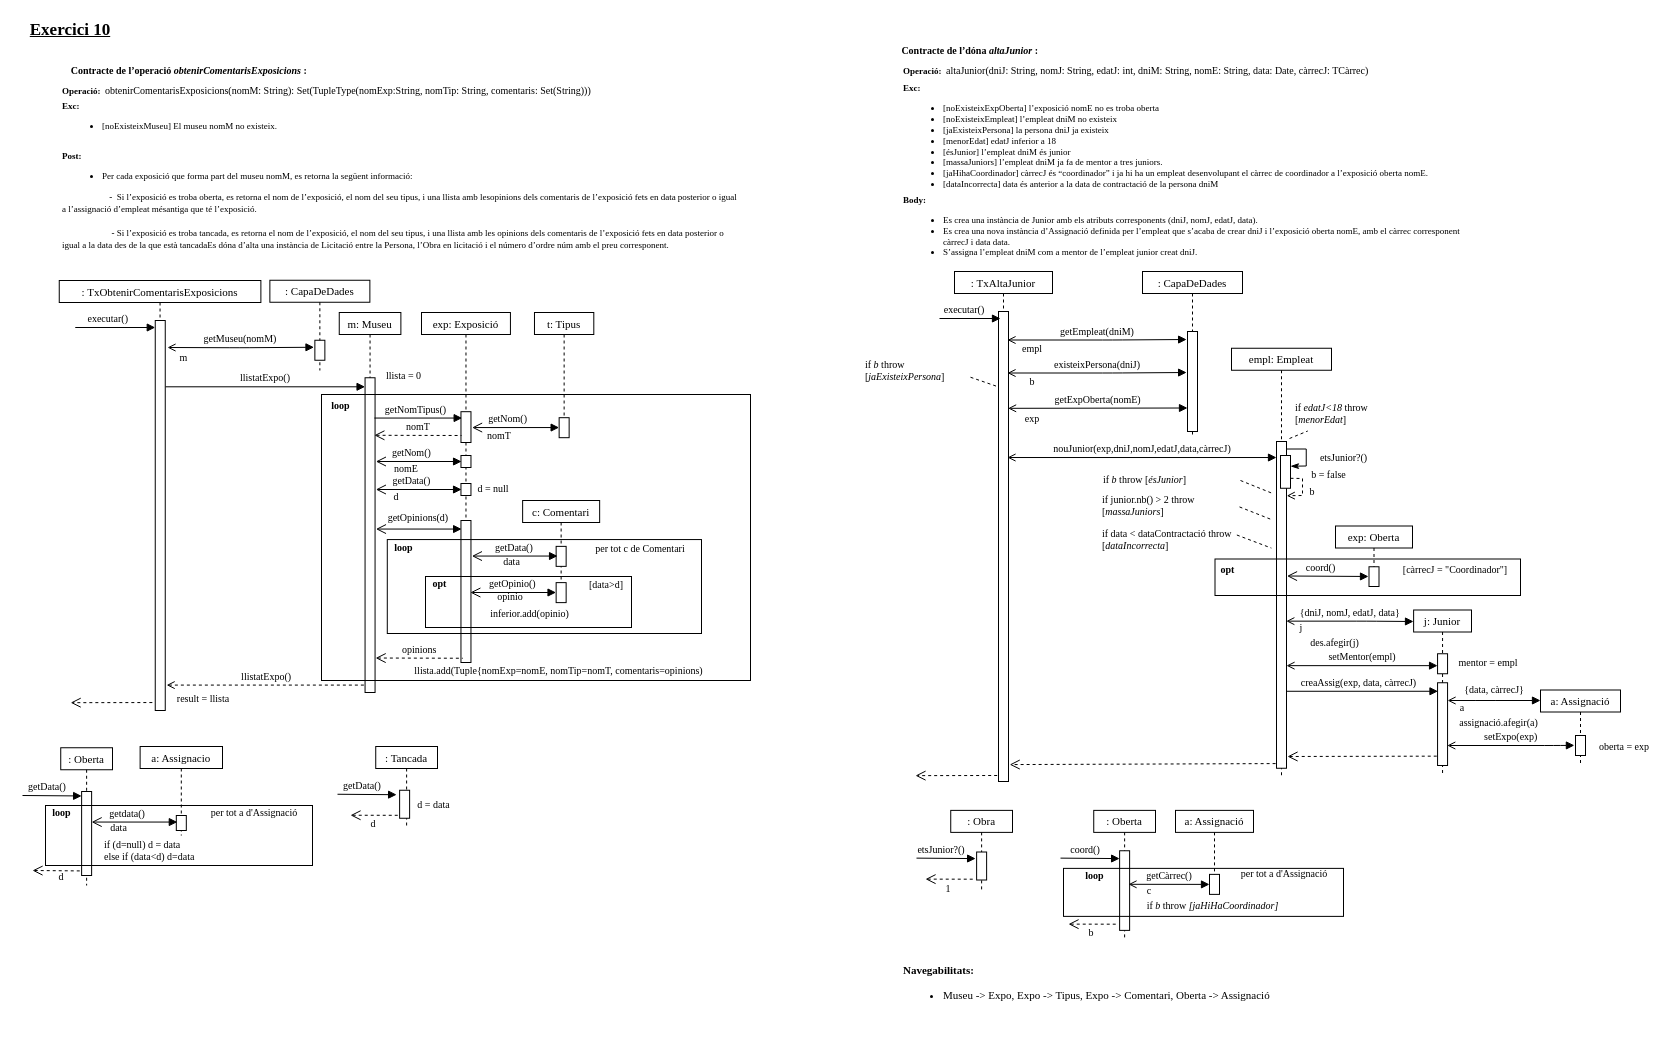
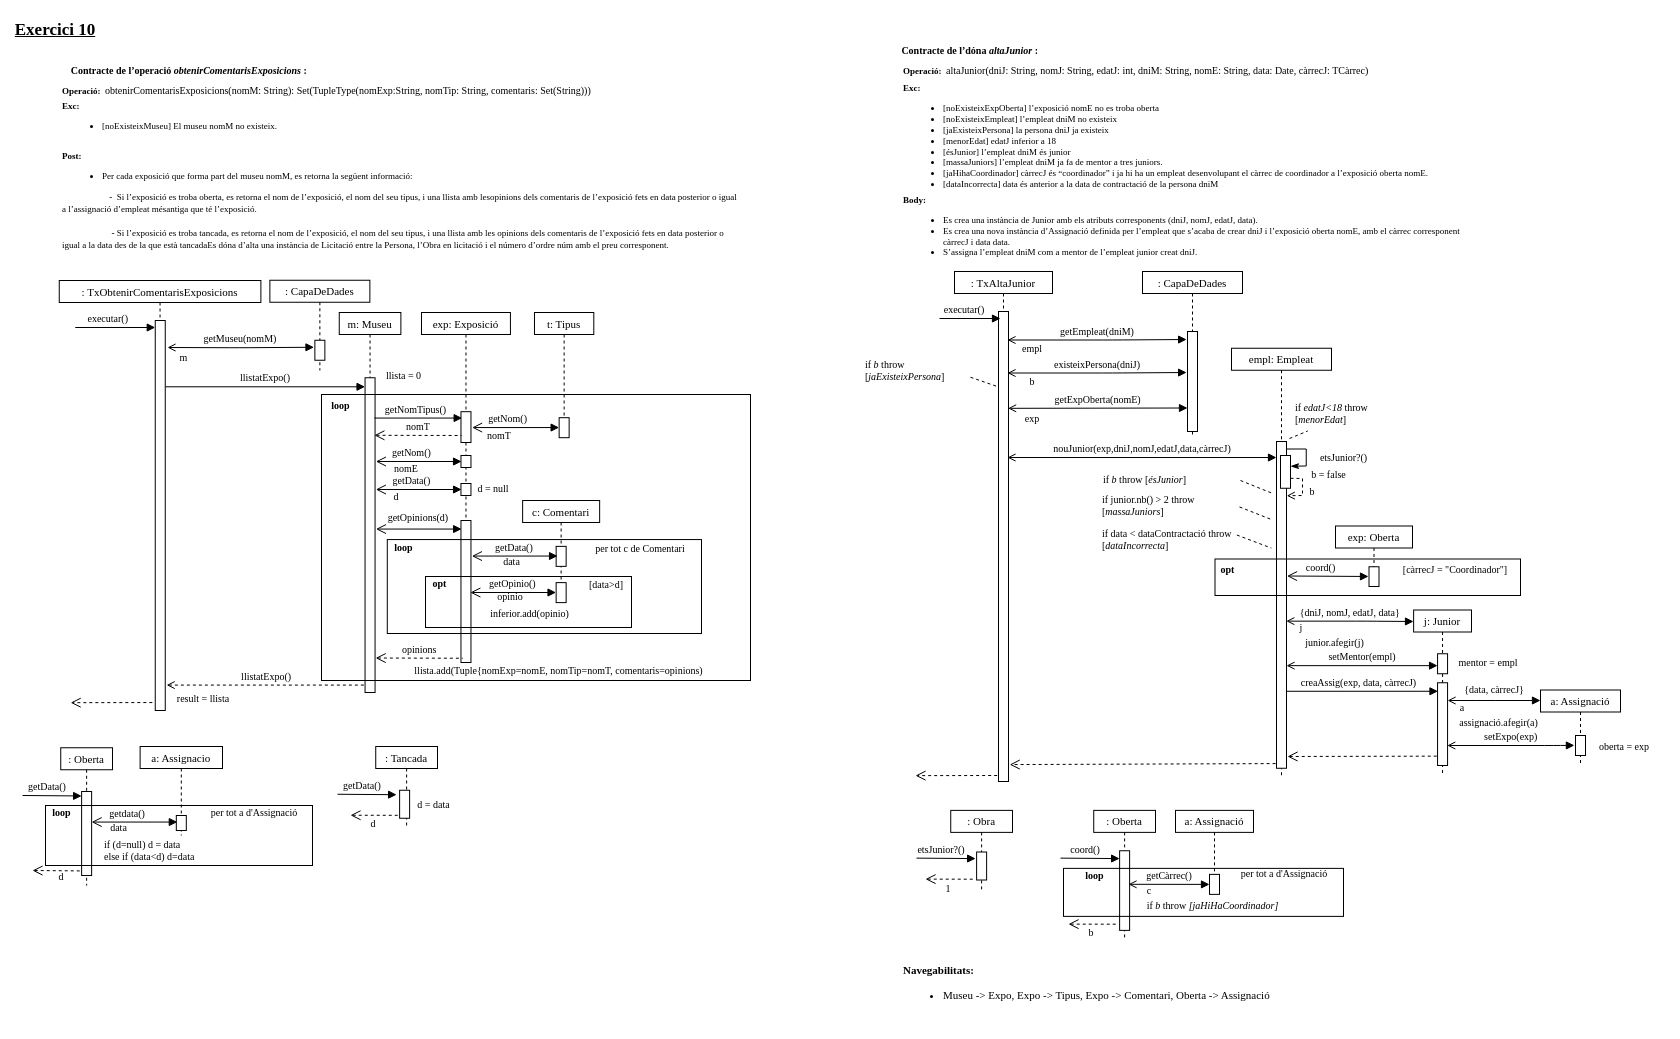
- <mxCell id="2" value="&lt;font data-font-src=&quot;https://fonts.googleapis.com/css?family=montserrat&quot; style=&quot;font-size: 17px&quot;&gt;Exercici 10&lt;/font&gt;" style="text;html=1;strokeColor=none;fillColor=none;align=center;verticalAlign=middle;whiteSpace=wrap;rounded=0;fontStyle=5;fontSize=17;fontFamily=montserrat;fontSource=https%3A%2F%2Ffonts.googleapis.com%2Fcss%3Ffamily%3Dmontserrat;" parent="1" vertex="1"><mxGeometry x="20" y="20" width="100" height="20" as="geometry" /></mxCell>
+ <mxCell id="2" value="&lt;font data-font-src=&quot;https://fonts.googleapis.com/css?family=montserrat&quot; style=&quot;font-size: 17px&quot;&gt;Exercici 10&lt;/font&gt;" style="text;html=1;strokeColor=none;fillColor=none;align=center;verticalAlign=middle;whiteSpace=wrap;rounded=0;fontStyle=5;fontSize=17;fontFamily=montserrat;fontSource=https%3A%2F%2Ffonts.googleapis.com%2Fcss%3Ffamily%3Dmontserrat;" parent="1" vertex="1"><mxGeometry x="5" y="20" width="100" height="20" as="geometry" /></mxCell>
- <mxCell id="103" value="&lt;font face=&quot;montserrat&quot;&gt;des.afegir(j)&lt;/font&gt;" style="text;html=1;strokeColor=none;fillColor=none;align=center;verticalAlign=middle;whiteSpace=wrap;rounded=0;glass=0;fontSize=10;" vertex="1" parent="1"><mxGeometry x="1293" y="633.75" width="82.5" height="17" as="geometry" /></mxCell>
+ <mxCell id="103" value="&lt;font face=&quot;montserrat&quot;&gt;junior.afegir(j)&lt;/font&gt;" style="text;html=1;strokeColor=none;fillColor=none;align=center;verticalAlign=middle;whiteSpace=wrap;rounded=0;glass=0;fontSize=10;" vertex="1" parent="1"><mxGeometry x="1293" y="633.75" width="82.5" height="17" as="geometry" /></mxCell>
